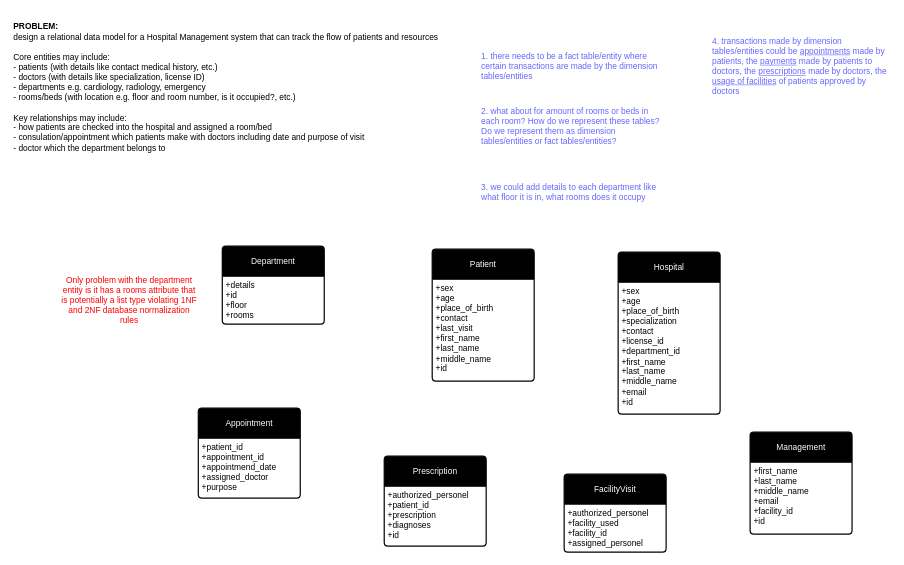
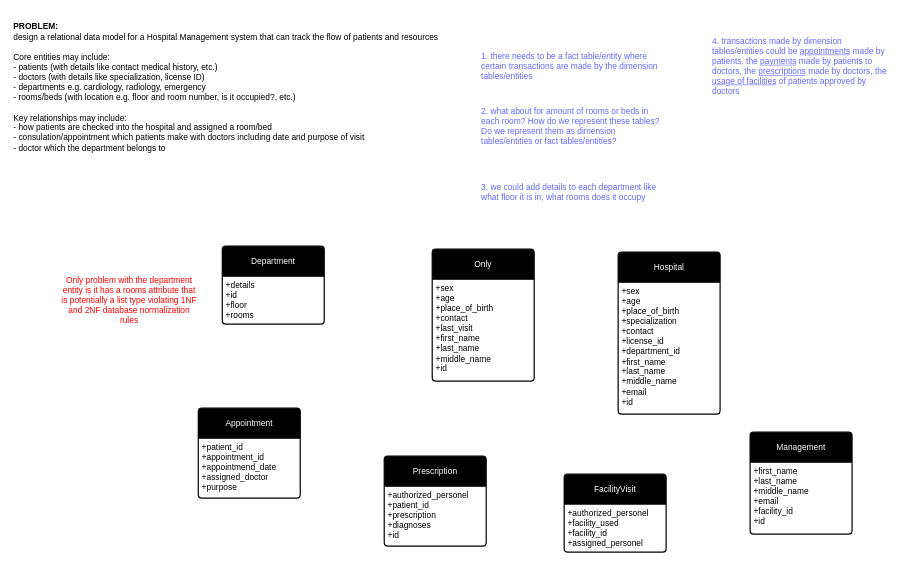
- <mxCell id="4" value="&lt;font style=&quot;color: rgb(255, 255, 255);&quot;&gt;Patient&lt;/font&gt;" style="swimlane;childLayout=stackLayout;horizontal=1;startSize=50;horizontalStack=0;rounded=1;fontSize=14;fontStyle=0;strokeWidth=2;resizeParent=0;resizeLast=1;shadow=0;dashed=0;align=center;arcSize=4;whiteSpace=wrap;html=1;fillColor=#000000;" vertex="1" parent="1"><mxGeometry x="720" y="415" width="170" height="220" as="geometry" /></mxCell>
+ <mxCell id="4" value="&lt;font style=&quot;color: rgb(255, 255, 255);&quot;&gt;Only&lt;/font&gt;" style="swimlane;childLayout=stackLayout;horizontal=1;startSize=50;horizontalStack=0;rounded=1;fontSize=14;fontStyle=0;strokeWidth=2;resizeParent=0;resizeLast=1;shadow=0;dashed=0;align=center;arcSize=4;whiteSpace=wrap;html=1;fillColor=#000000;" vertex="1" parent="1"><mxGeometry x="720" y="415" width="170" height="220" as="geometry" /></mxCell>
